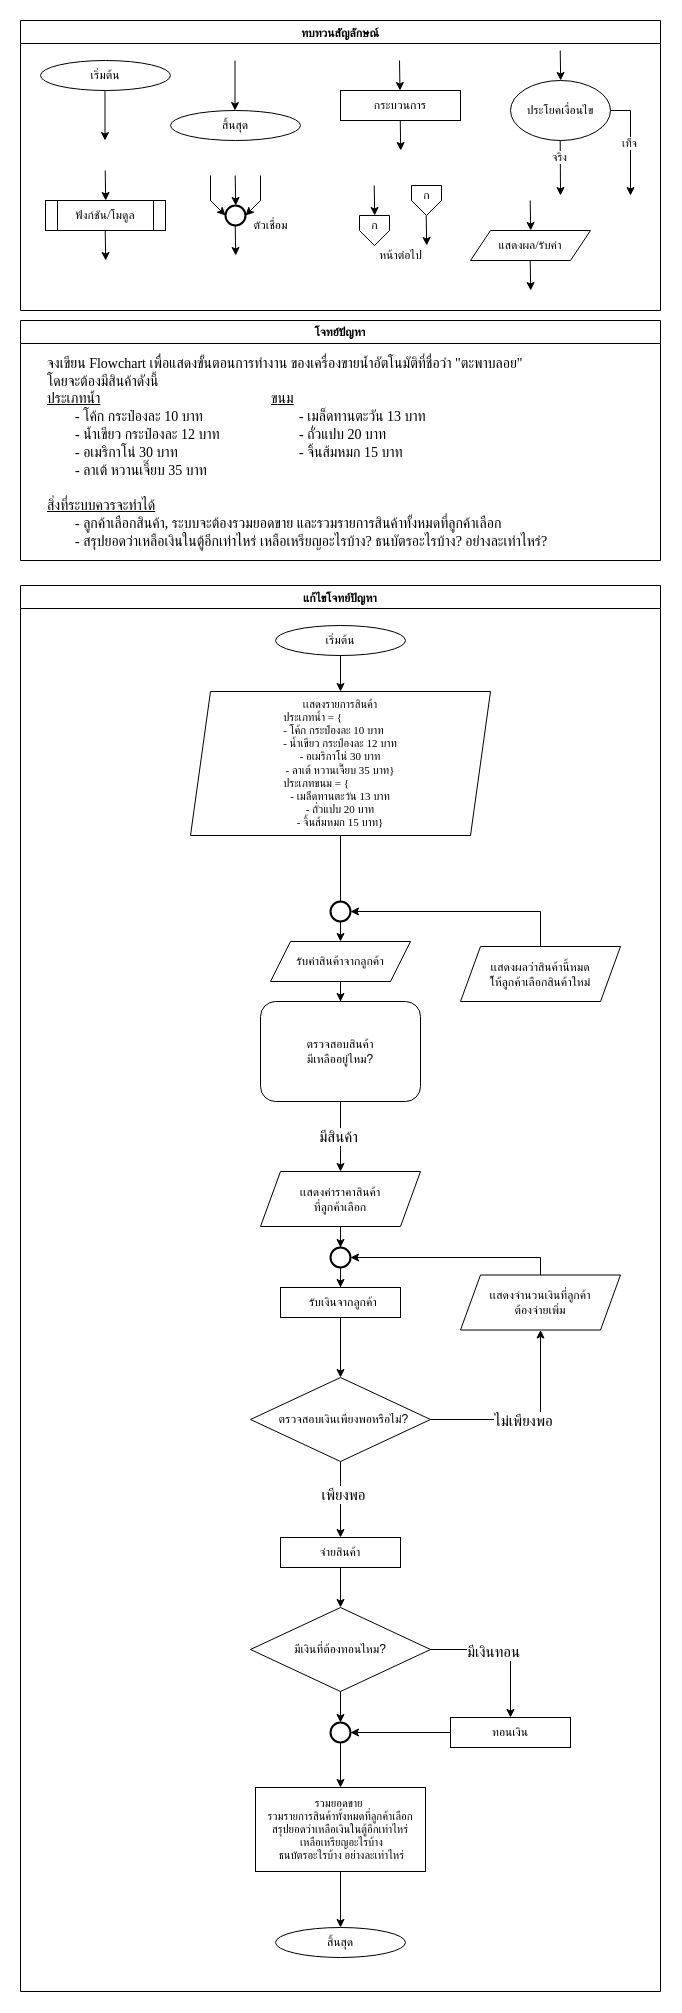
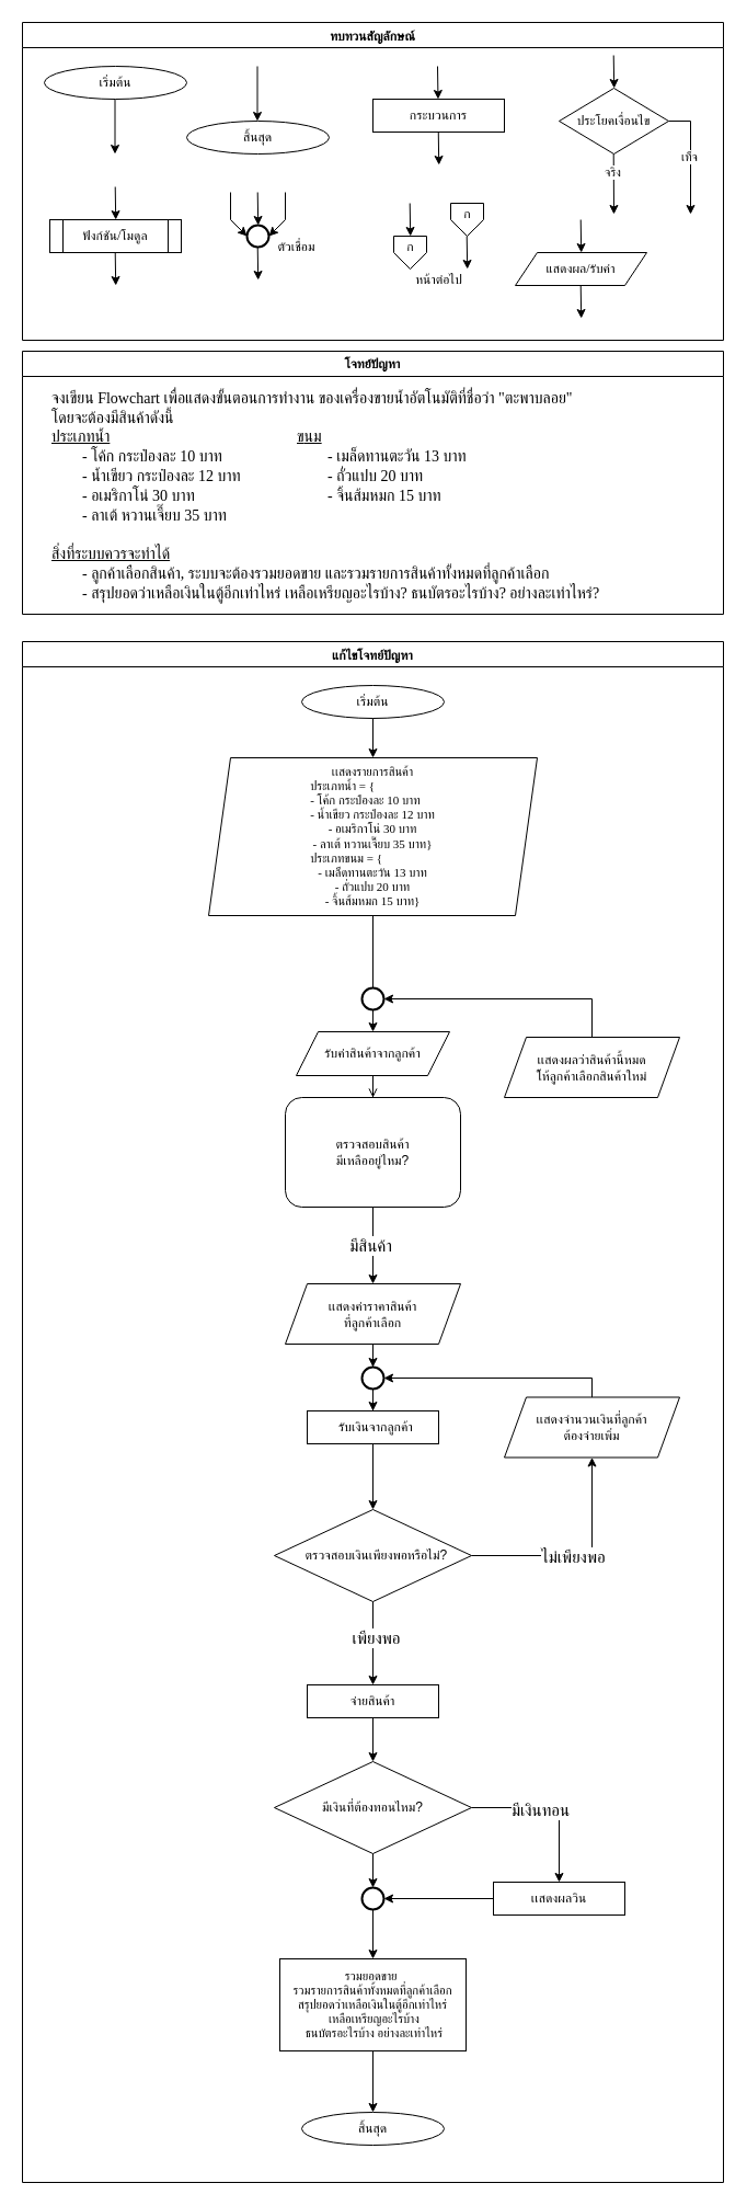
- <mxCell id="10" value="ประโยคเงื่อนไข" style="ellipse;whiteSpace=wrap;html=1;fontFamily=Sarabun;fontSource=https%3A%2F%2Ffonts.googleapis.com%2Fcss%3Ffamily%3DSarabun;" parent="2" vertex="1"><mxGeometry x="490" y="60" width="100" height="60" as="geometry" /></mxCell>
+ <mxCell id="10" value="ประโยคเงื่อนไข" style="rhombus;whiteSpace=wrap;html=1;fontFamily=Sarabun;fontSource=https%3A%2F%2Ffonts.googleapis.com%2Fcss%3Ffamily%3DSarabun;" parent="2" vertex="1"><mxGeometry x="490" y="60" width="100" height="60" as="geometry" /></mxCell>
- <mxCell id="39" style="edgeStyle=orthogonalEdgeStyle;rounded=0;orthogonalLoop=1;jettySize=auto;html=1;entryX=0.5;entryY=0;entryDx=0;entryDy=0;" edge="1" parent="35" source="40" target="43"><mxGeometry relative="1" as="geometry" /></mxCell>
+ <mxCell id="39" style="edgeStyle=orthogonalEdgeStyle;rounded=0;orthogonalLoop=1;jettySize=auto;html=1;entryX=0.5;entryY=0;entryDx=0;entryDy=0;endArrow=open;" edge="1" parent="35" source="40" target="43"><mxGeometry relative="1" as="geometry" /></mxCell>
- <mxCell id="65" value="ทอนเงิน" style="rounded=0;whiteSpace=wrap;html=1;fontFamily=Sarabun;fontSource=https%3A%2F%2Ffonts.googleapis.com%2Fcss%3Ffamily%3DSarabun;" vertex="1" parent="35"><mxGeometry x="430" y="1132" width="120" height="30" as="geometry" /></mxCell>
+ <mxCell id="65" value="เเสดงผลวิน" style="rounded=0;whiteSpace=wrap;html=1;fontFamily=Sarabun;fontSource=https%3A%2F%2Ffonts.googleapis.com%2Fcss%3Ffamily%3DSarabun;" vertex="1" parent="35"><mxGeometry x="430" y="1132" width="120" height="30" as="geometry" /></mxCell>
